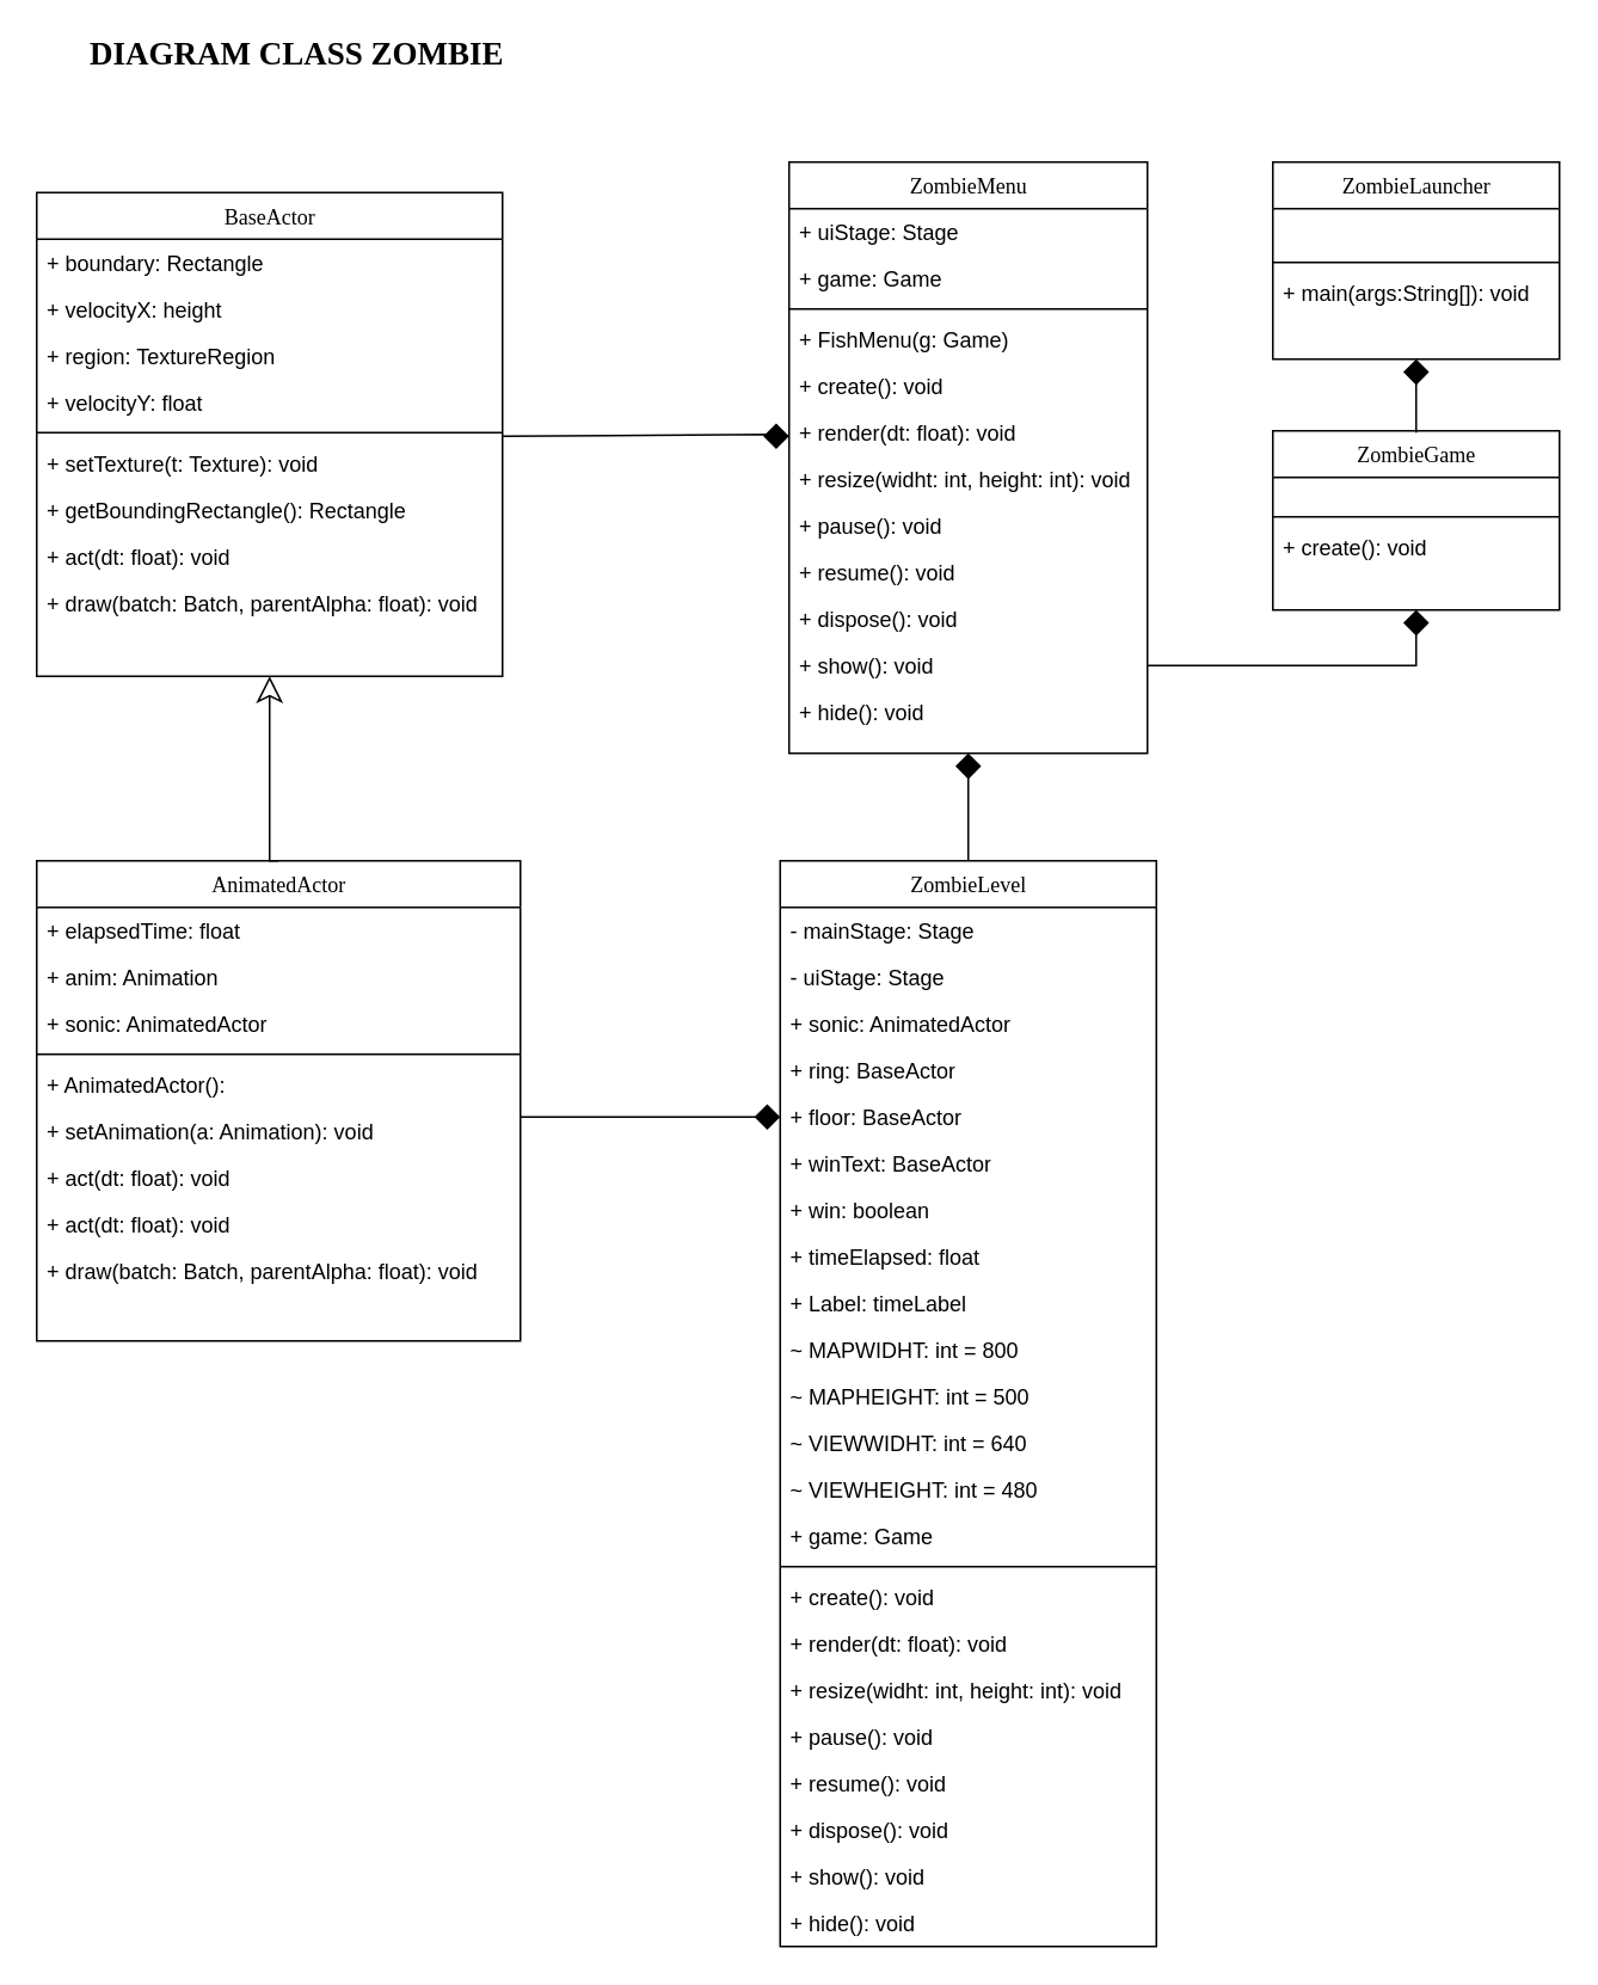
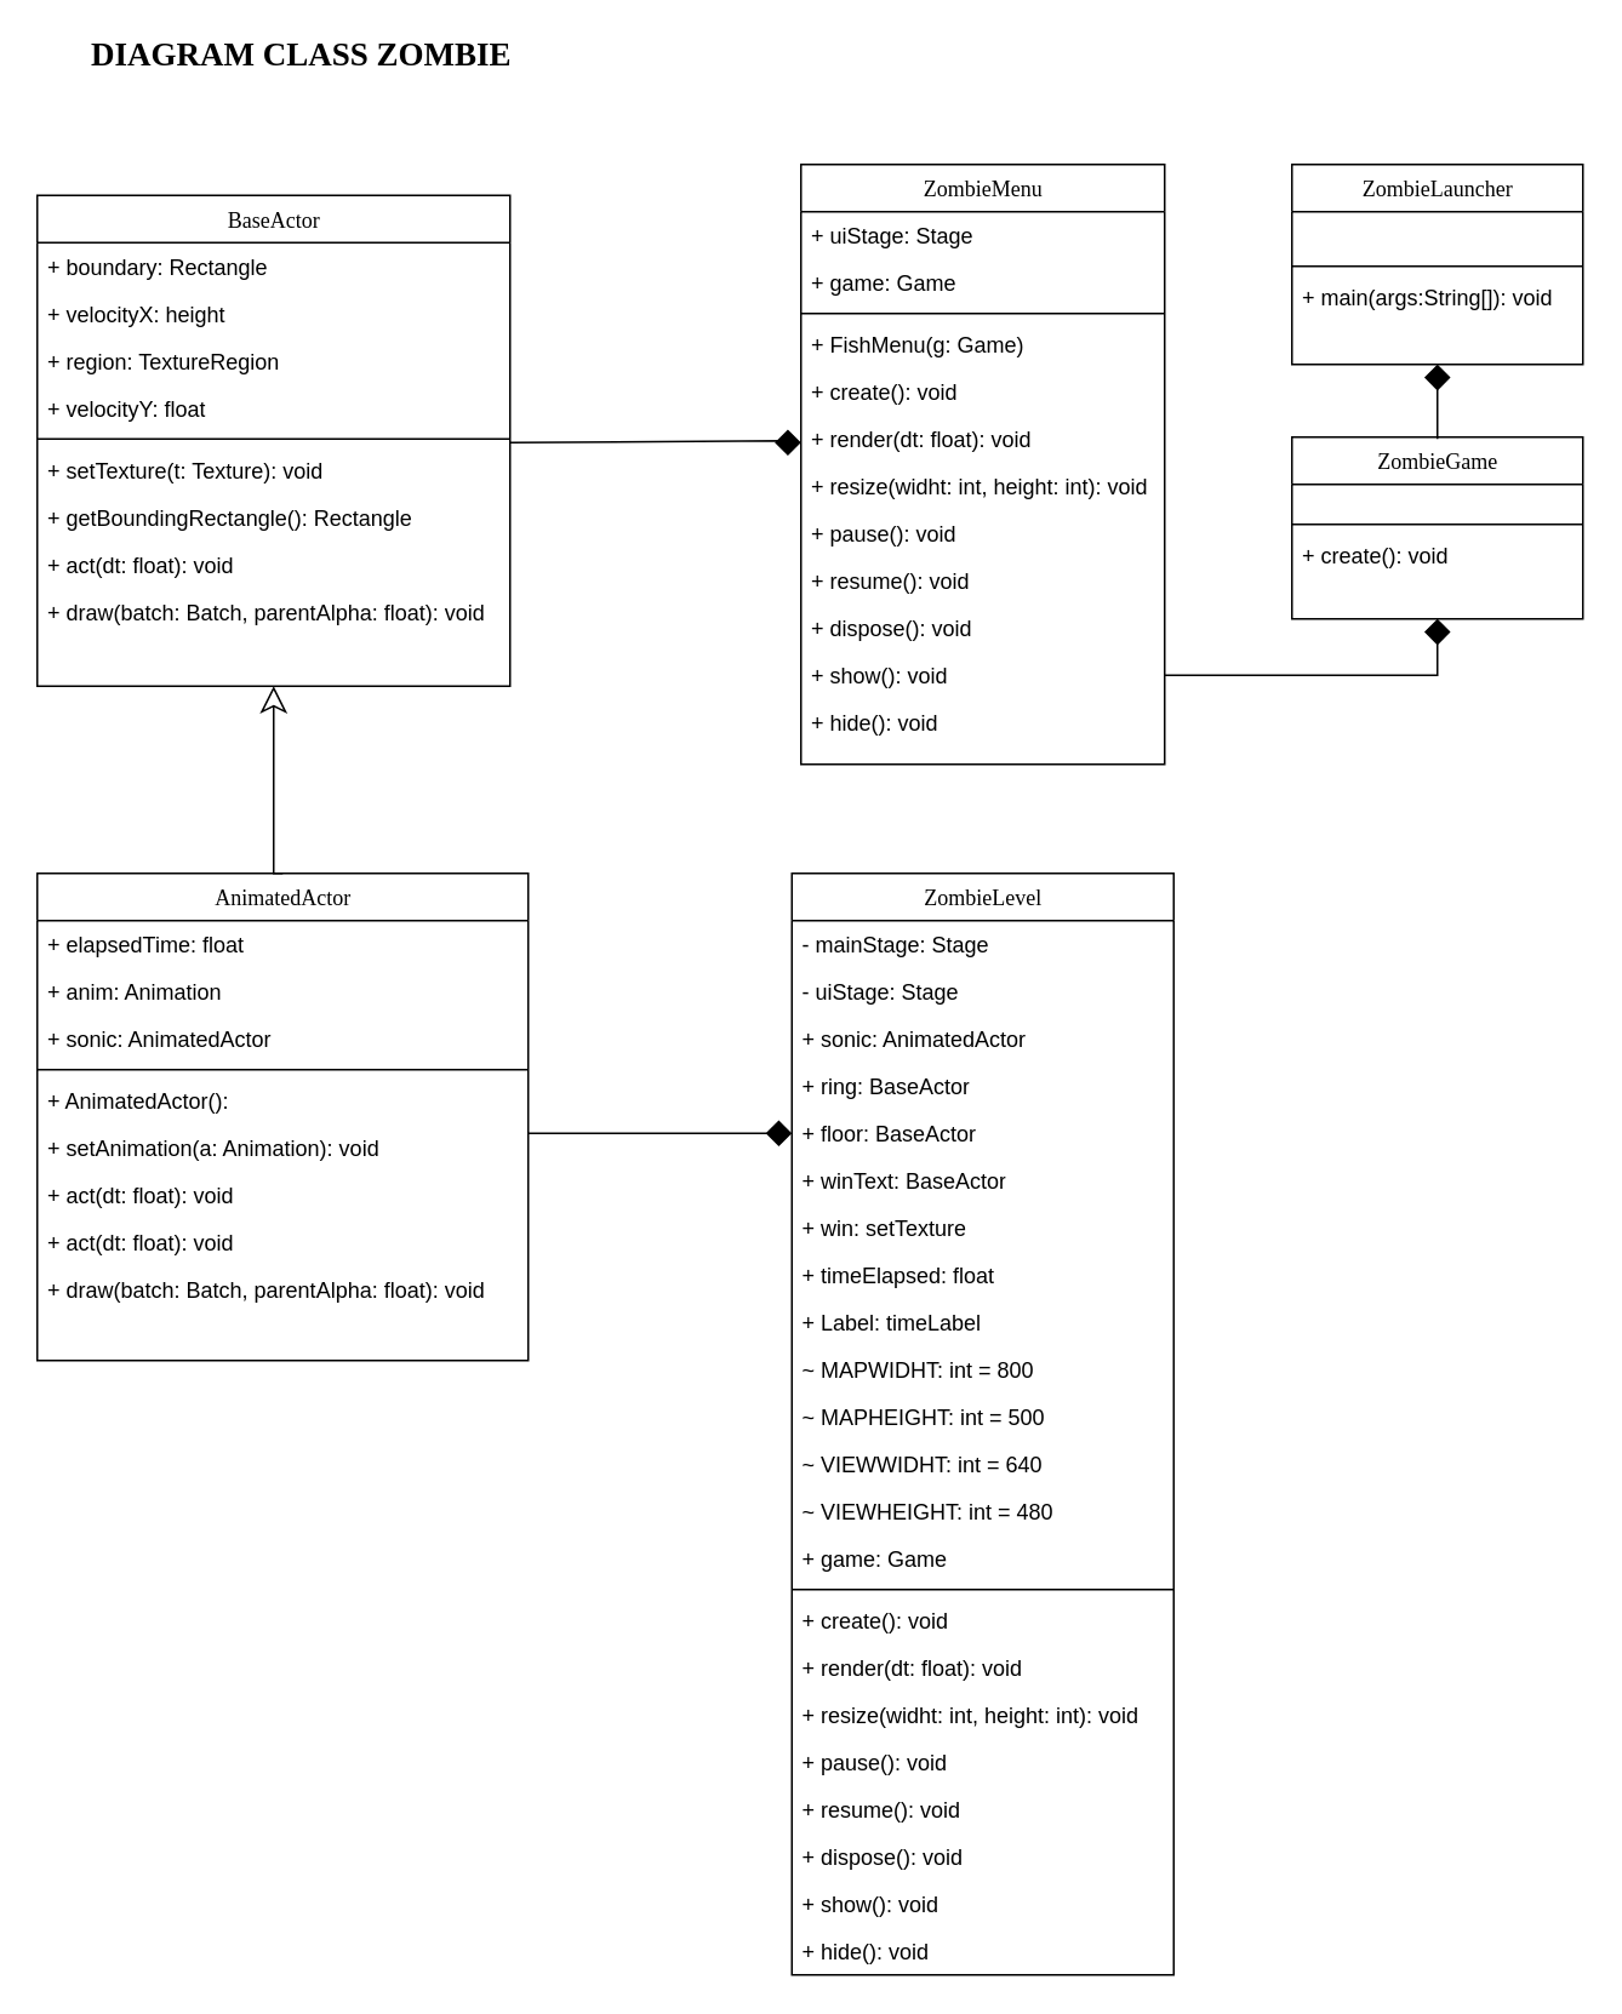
- <mxCell id="11" style="edgeStyle=orthogonalEdgeStyle;rounded=0;jumpSize=0;orthogonalLoop=1;jettySize=auto;html=1;exitX=0.5;exitY=1;exitDx=0;exitDy=0;entryX=0.5;entryY=0;entryDx=0;entryDy=0;startArrow=diamond;startFill=1;startSize=12;endArrow=none;endFill=0;endSize=12;targetPerimeterSpacing=0;strokeWidth=1;" parent="1" source="12" target="47" edge="1"><mxGeometry relative="1" as="geometry"><Array as="points" /></mxGeometry></mxCell>
- <mxCell id="54" value="+ win: boolean" style="text;html=1;strokeColor=none;fillColor=none;align=left;verticalAlign=top;spacingLeft=4;spacingRight=4;whiteSpace=wrap;overflow=hidden;rotatable=0;points=[[0,0.5],[1,0.5]];portConstraint=eastwest;" parent="47" vertex="1"><mxGeometry y="182" width="210" height="26" as="geometry" /></mxCell>
+ <mxCell id="54" value="+ win: setTexture" style="text;html=1;strokeColor=none;fillColor=none;align=left;verticalAlign=top;spacingLeft=4;spacingRight=4;whiteSpace=wrap;overflow=hidden;rotatable=0;points=[[0,0.5],[1,0.5]];portConstraint=eastwest;" parent="47" vertex="1"><mxGeometry y="182" width="210" height="26" as="geometry" /></mxCell>
